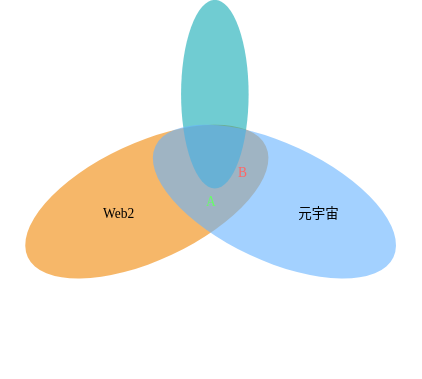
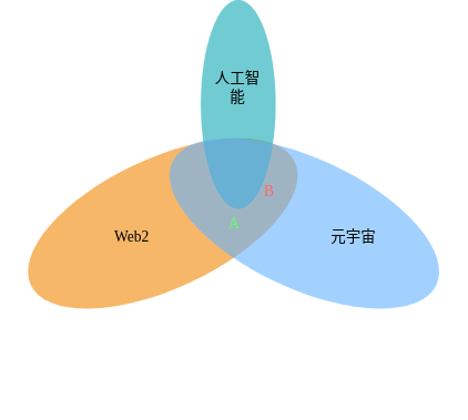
+ <mxCell id="6" value="&lt;font face=&quot;得意黑&quot; style=&quot;font-size: 18px;&quot;&gt;人工智能&lt;/font&gt;" style="text;strokeColor=none;align=center;fillColor=none;html=1;verticalAlign=middle;whiteSpace=wrap;rounded=0;strokeWidth=6;fontSize=18;" vertex="1" parent="1"><mxGeometry x="253.43" y="30" width="64.38" height="30" as="geometry" /></mxCell>
